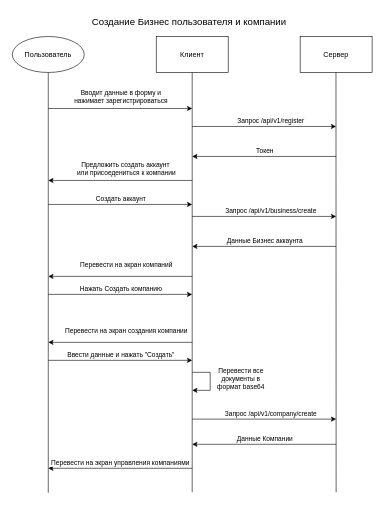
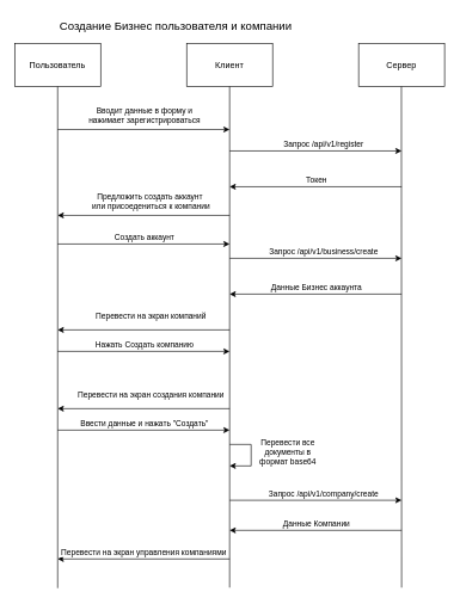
- <mxCell id="38" value="&lt;font style=&quot;font-size: 16px&quot;&gt;Создание Бизнес пользователя и компании&lt;/font&gt;" style="text;html=1;strokeColor=none;fillColor=none;align=center;verticalAlign=middle;whiteSpace=wrap;rounded=0;" vertex="1" parent="1"><mxGeometry x="150" width="330" height="30" as="geometry" y="20" /></mxCell>
+ <mxCell id="38" value="&lt;font style=&quot;font-size: 16px&quot;&gt;Создание Бизнес пользователя и компании&lt;/font&gt;" style="text;html=1;strokeColor=none;fillColor=none;align=center;verticalAlign=middle;whiteSpace=wrap;rounded=0;" vertex="1" parent="1"><mxGeometry x="80" y="20" width="330" height="30" as="geometry" /></mxCell>
- <mxCell id="2" value="Пользователь" style="ellipse;whiteSpace=wrap;html=1;" vertex="1" parent="1"><mxGeometry x="20" y="60" width="120" height="60" as="geometry" /></mxCell>
+ <mxCell id="2" value="Пользователь" style="rounded=0;whiteSpace=wrap;html=1;" vertex="1" parent="1"><mxGeometry x="20" y="60" width="120" height="60" as="geometry" /></mxCell>
